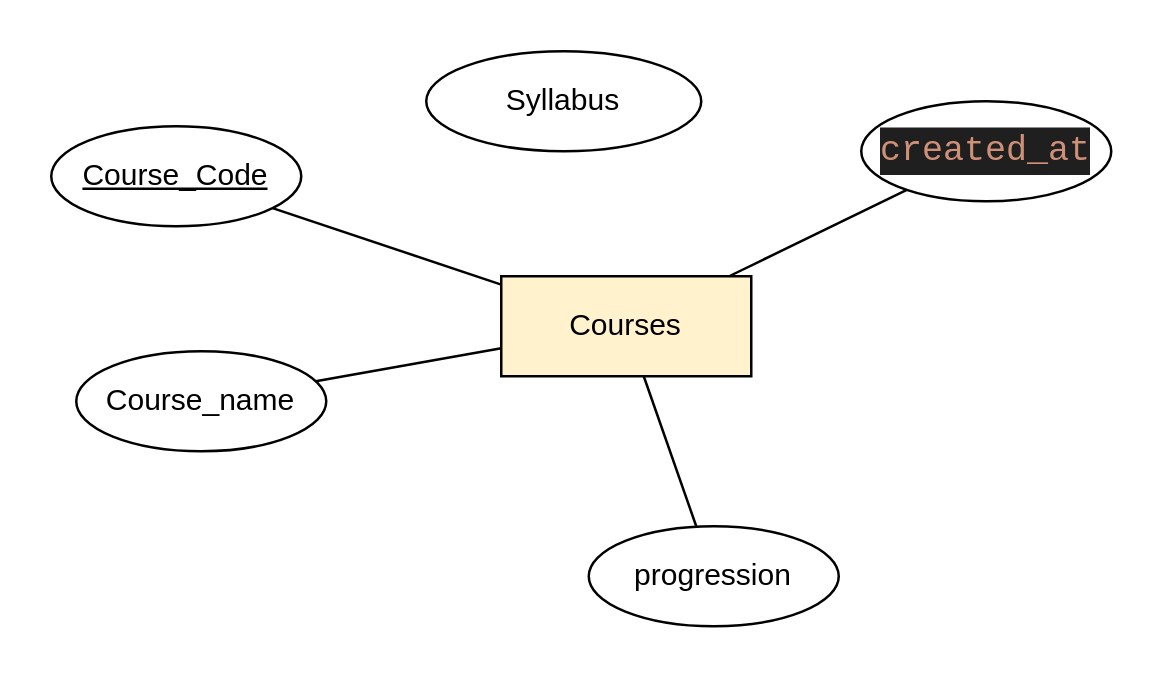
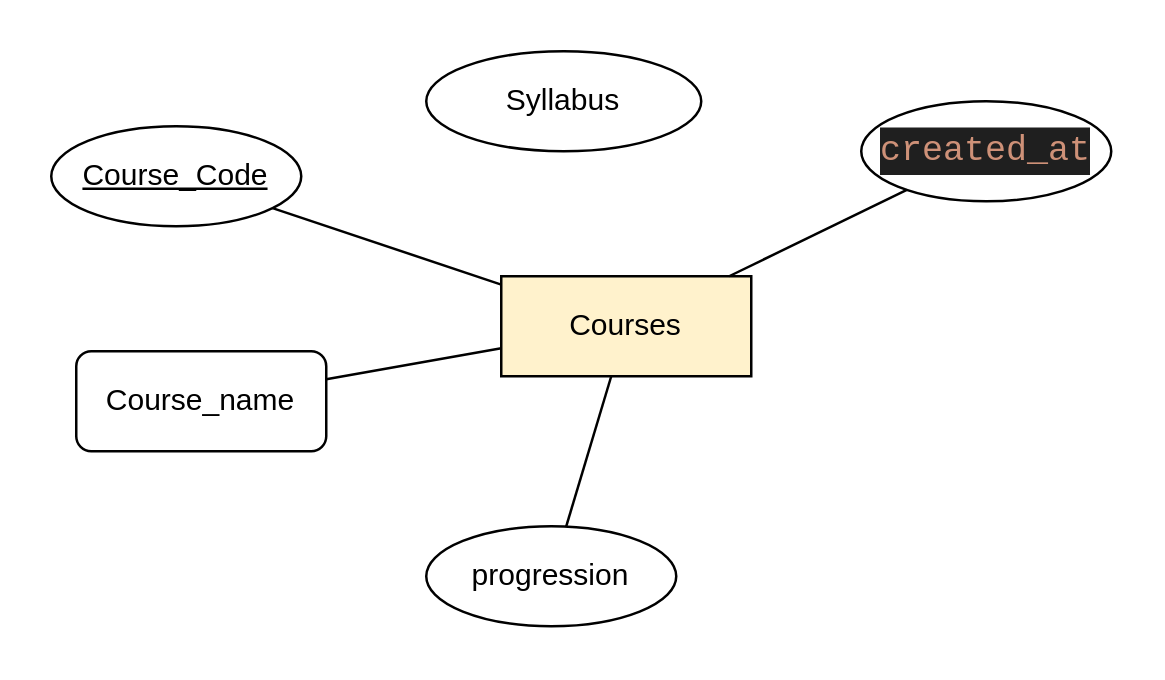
- <mxCell id="5" value="Course_name" style="ellipse;whiteSpace=wrap;html=1;align=center;" vertex="1" parent="1"><mxGeometry x="30" y="140" width="100" height="40" as="geometry" /></mxCell>
+ <mxCell id="5" value="Course_name" style="whiteSpace=wrap;html=1;align=center;rounded=1;" vertex="1" parent="1"><mxGeometry x="30" y="140" width="100" height="40" as="geometry" /></mxCell>
- <mxCell id="8" value="progression" style="ellipse;whiteSpace=wrap;html=1;align=center;" vertex="1" parent="1"><mxGeometry x="235" y="210" width="100" height="40" as="geometry" /></mxCell>
+ <mxCell id="8" value="progression" style="ellipse;whiteSpace=wrap;html=1;align=center;" vertex="1" parent="1"><mxGeometry x="170" y="210" width="100" height="40" as="geometry" /></mxCell>
